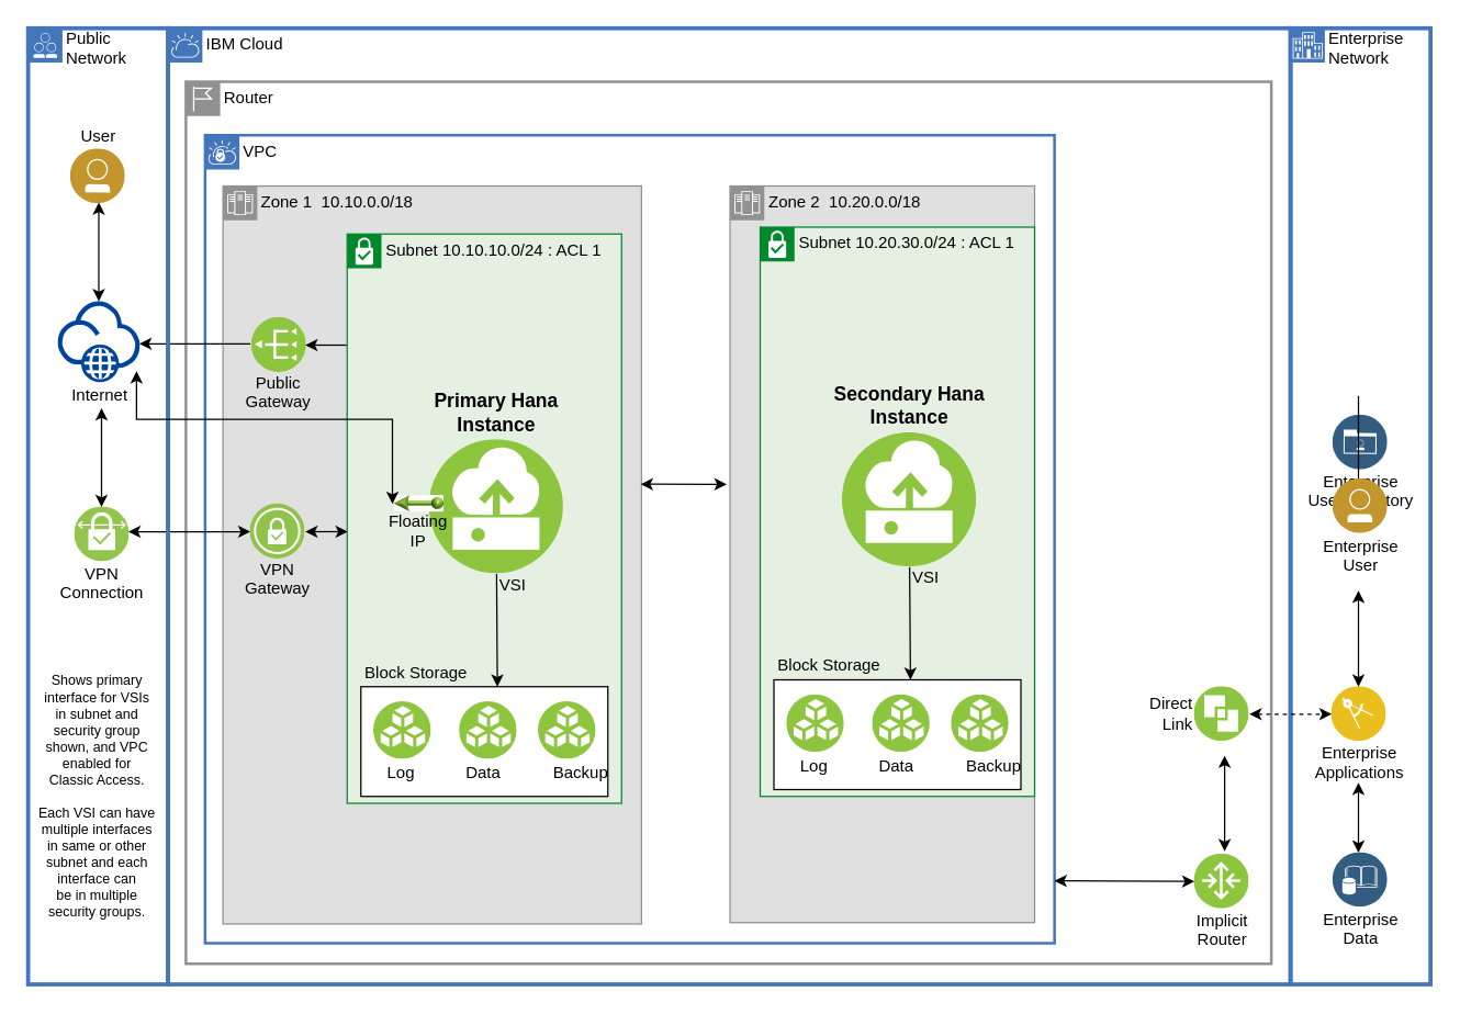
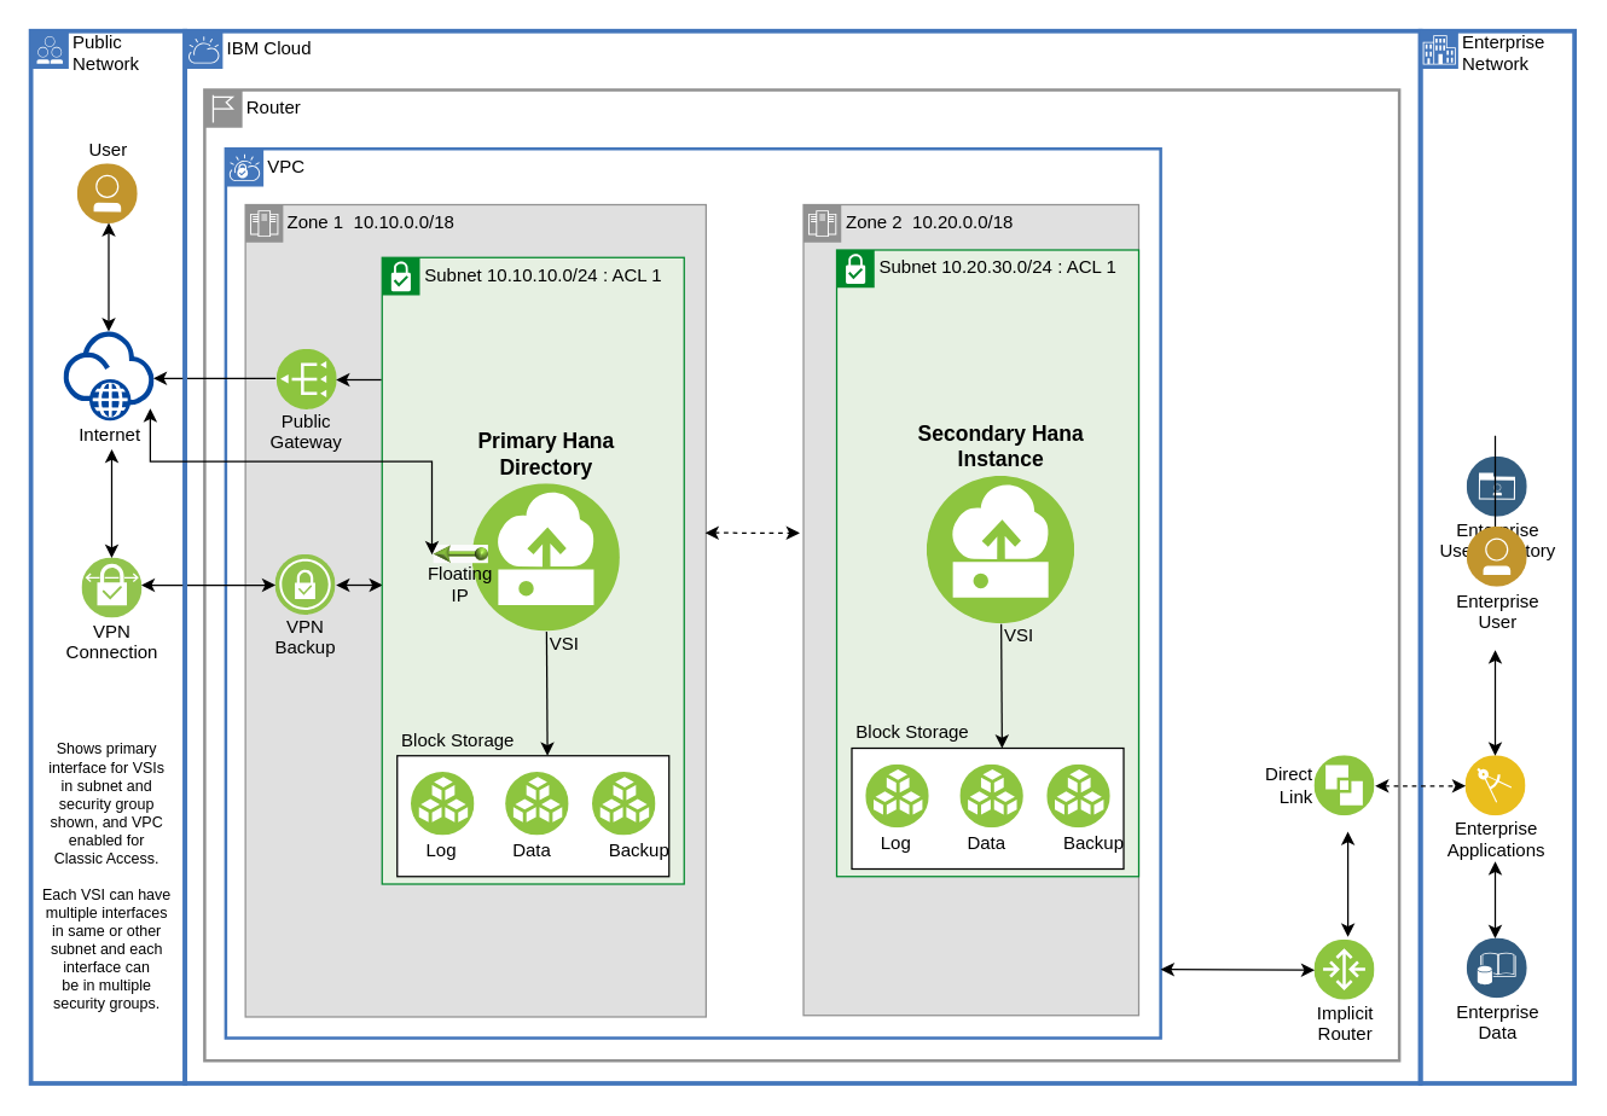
- <mxCell id="33" value="&lt;b&gt;&lt;font style=&quot;font-size: 14px&quot;&gt;Primary Hana&lt;br&gt;Instance&lt;/font&gt;&lt;/b&gt;" parent="22" vertex="1" style="text;html=1;strokeColor=none;fillColor=none;align=center;verticalAlign=middle;whiteSpace=wrap;rounded=0;"><mxGeometry as="geometry" height="60" width="115" y="100" x="51.41" /></mxCell>
+ <mxCell id="33" value="&lt;b&gt;&lt;font style=&quot;font-size: 14px&quot;&gt;Primary Hana&lt;br&gt;Directory&lt;/font&gt;&lt;/b&gt;" parent="22" vertex="1" style="text;html=1;strokeColor=none;fillColor=none;align=center;verticalAlign=middle;whiteSpace=wrap;rounded=0;"><mxGeometry as="geometry" height="60" width="115" y="100" x="51.41" /></mxCell>
- <mxCell id="38" value="" parent="4" style="endArrow=classic;startArrow=classic;html=1;entryX=-0.011;entryY=0.405;entryDx=0;entryDy=0;entryPerimeter=0;exitX=0.998;exitY=0.404;exitDx=0;exitDy=0;exitPerimeter=0;" edge="1" source="18" target="5"><mxGeometry as="geometry" height="50" width="50" relative="1"><mxPoint as="sourcePoint" y="322" x="403" /><mxPoint as="targetPoint" y="272" x="453" /></mxGeometry></mxCell>
+ <mxCell id="38" value="" parent="4" style="endArrow=classic;startArrow=classic;html=1;entryX=-0.011;entryY=0.405;entryDx=0;entryDy=0;entryPerimeter=0;exitX=0.998;exitY=0.404;exitDx=0;exitDy=0;exitPerimeter=0;dashed=1;" edge="1" source="18" target="5"><mxGeometry as="geometry" height="50" width="50" relative="1"><mxPoint as="sourcePoint" y="322" x="403" /><mxPoint as="targetPoint" y="272" x="453" /></mxGeometry></mxCell>
- <mxCell id="20" value="VPN &#10;Gateway" parent="18" vertex="1" style="shape=image;verticalLabelPosition=bottom;verticalAlign=top;aspect=fixed;image=img/lib/ibm/vpc/VPNGateway.svg;fontColor=#000000;labelPosition=center;align=center;fontSize=12;spacingTop=-6;"><mxGeometry as="geometry" height="40" width="40" y="232" x="20" /></mxCell>
+ <mxCell id="20" value="VPN &#10;Backup" parent="18" vertex="1" style="shape=image;verticalLabelPosition=bottom;verticalAlign=top;aspect=fixed;image=img/lib/ibm/vpc/VPNGateway.svg;fontColor=#000000;labelPosition=center;align=center;fontSize=12;spacingTop=-6;"><mxGeometry as="geometry" height="40" width="40" y="232" x="20" /></mxCell>
